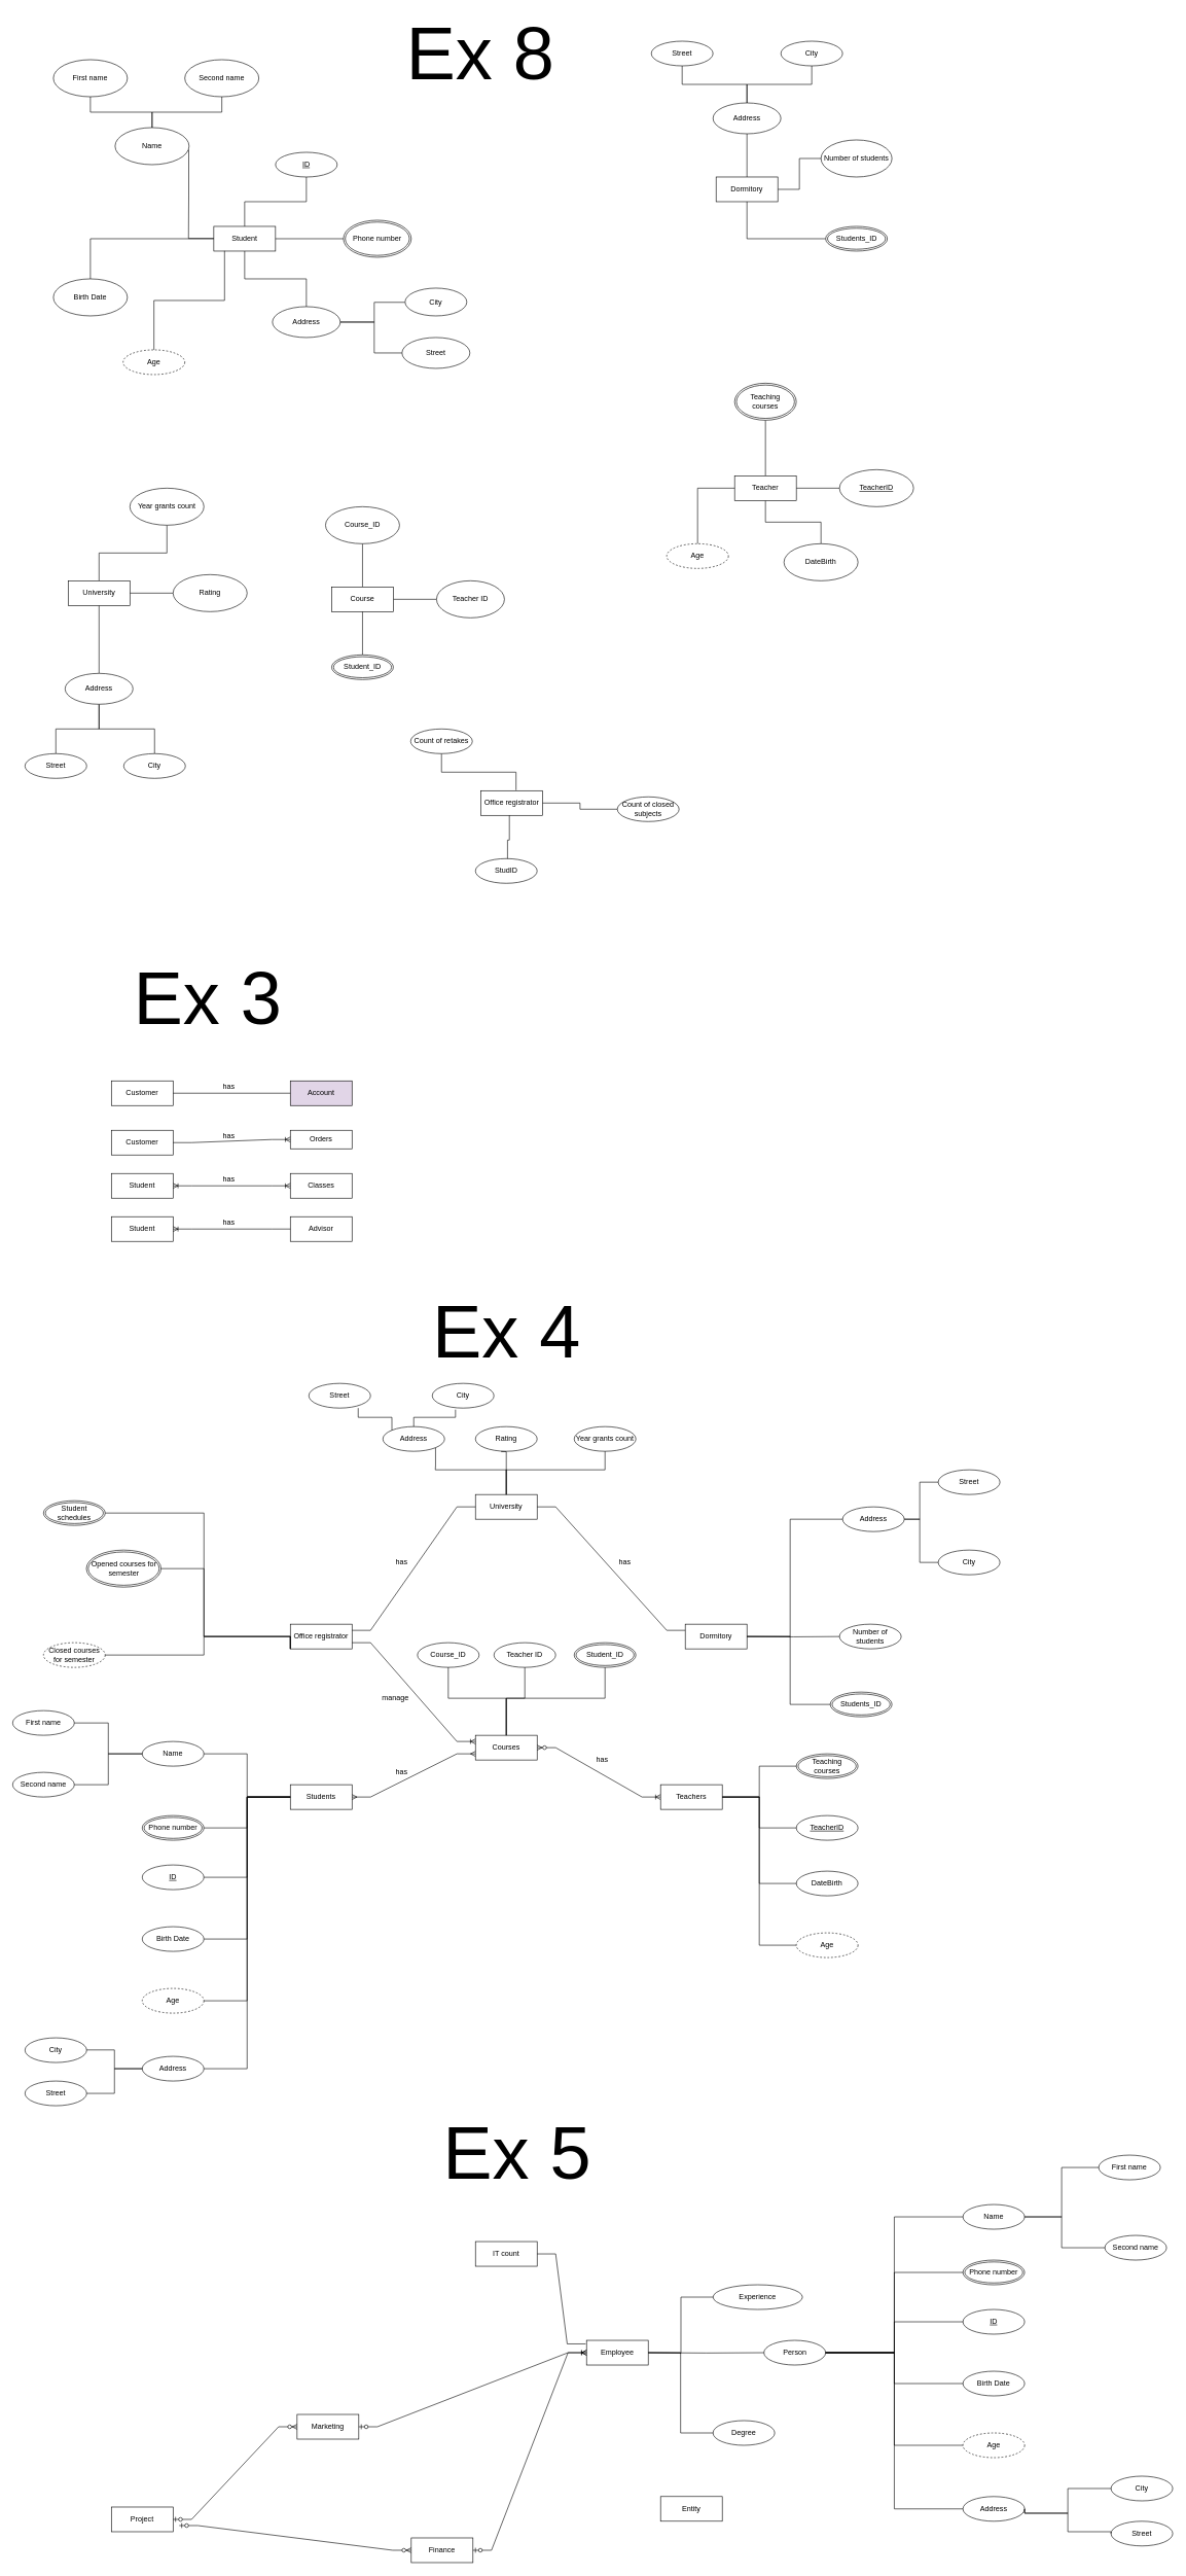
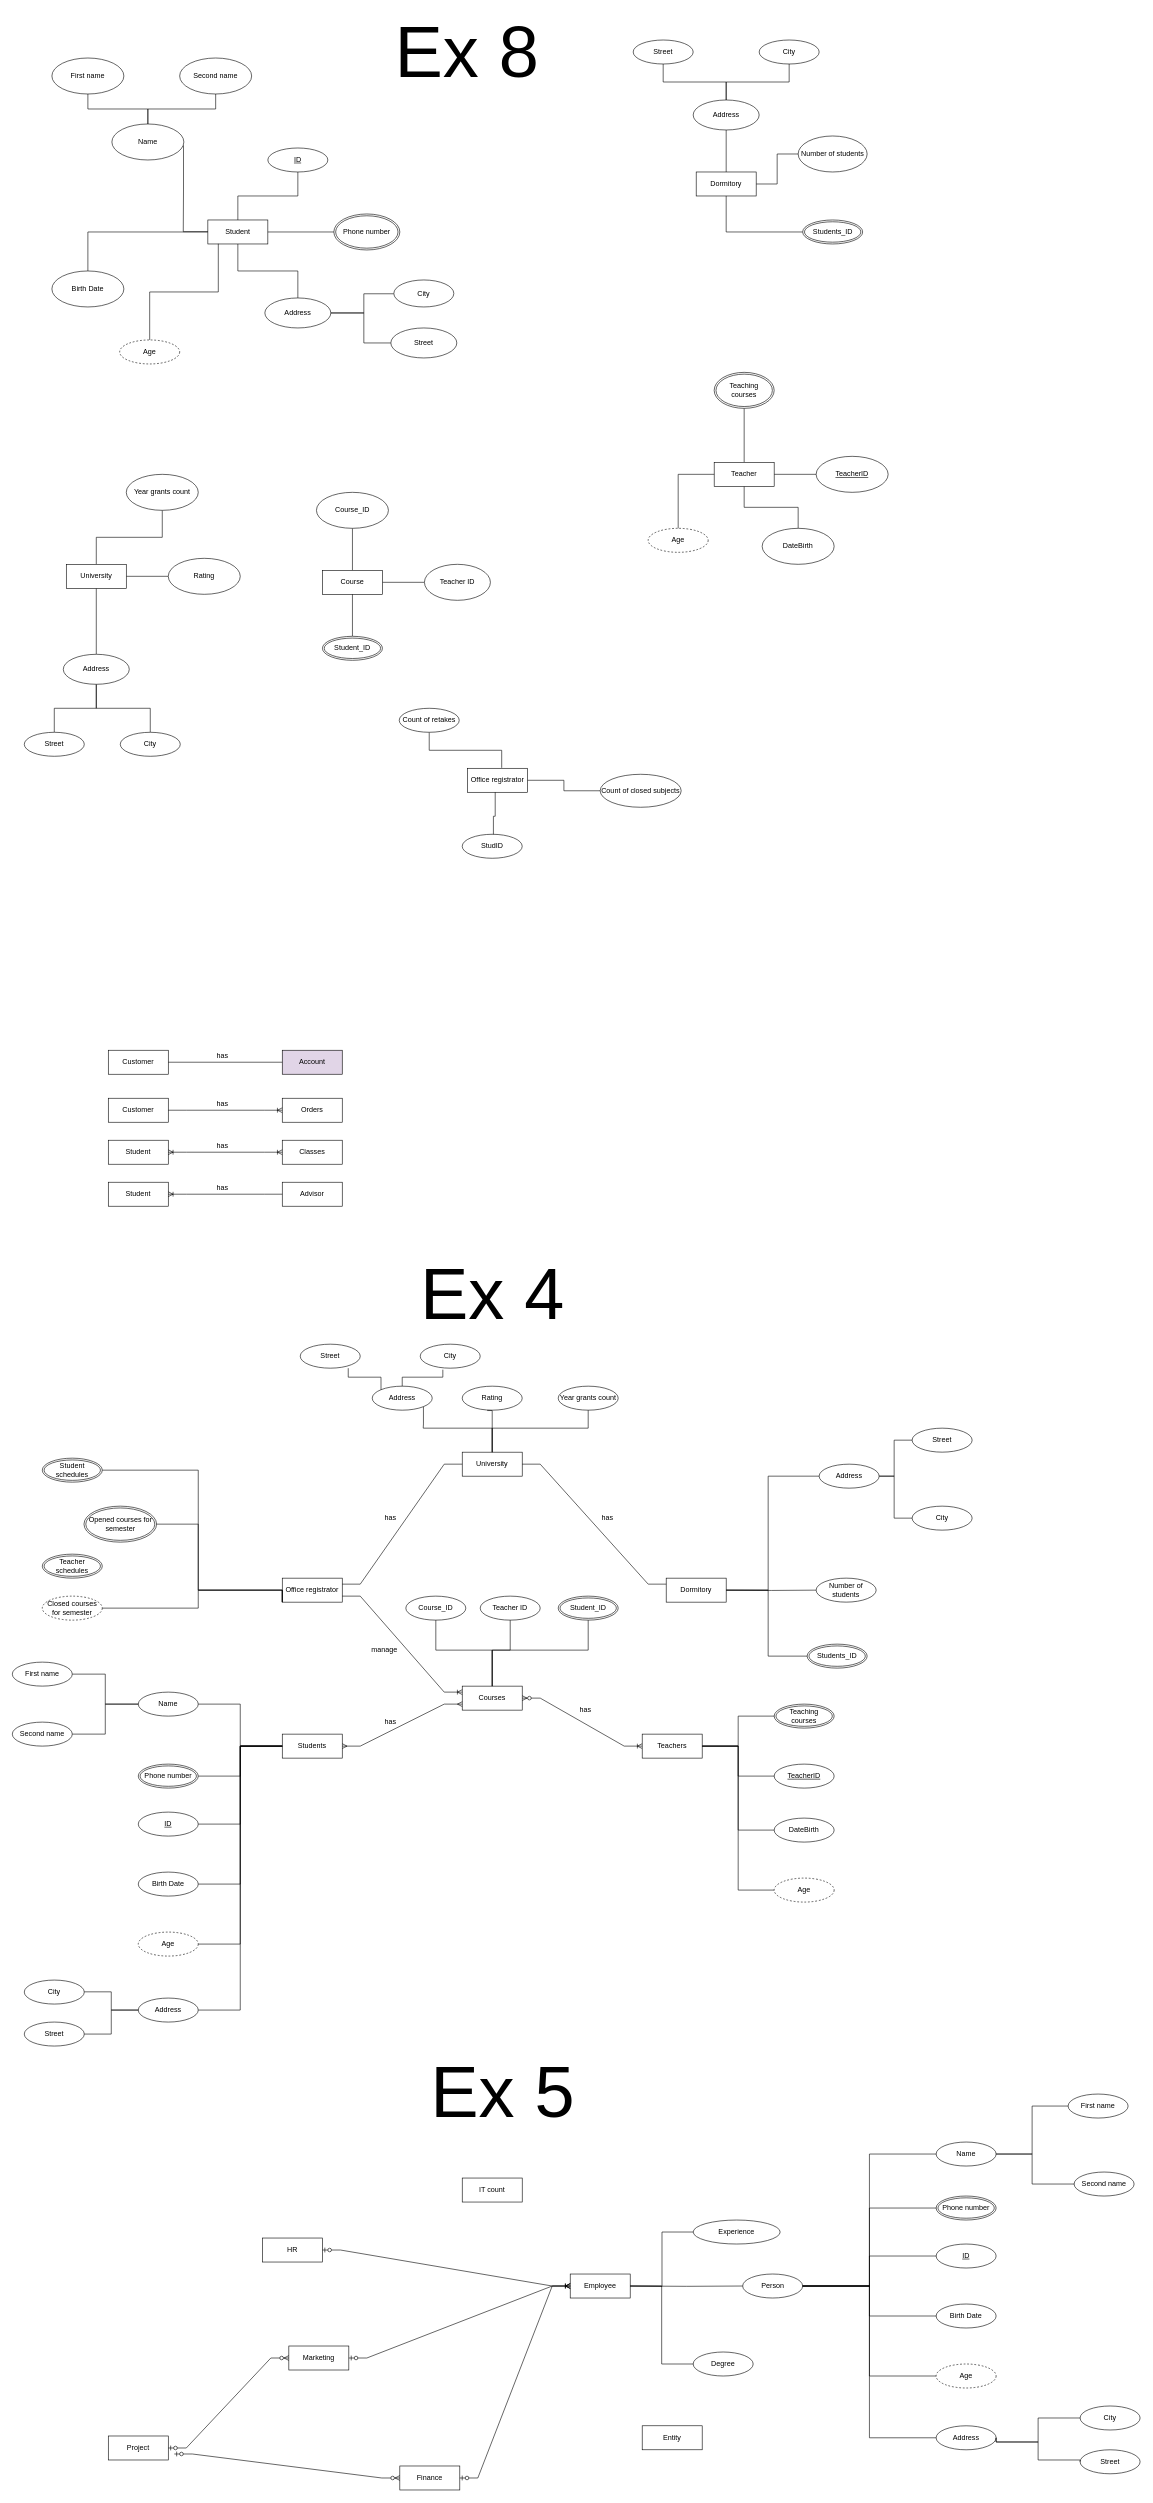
- <mxCell id="202" value="Count of closed subjects" style="ellipse;whiteSpace=wrap;html=1;align=center;" parent="1" vertex="1"><mxGeometry x="1000" y="1290" width="100" height="40" as="geometry" /></mxCell>
+ <mxCell id="202" value="Count of closed subjects" style="ellipse;whiteSpace=wrap;html=1;align=center;" parent="1" vertex="1"><mxGeometry x="1000" y="1290" width="135" height="55" as="geometry" /></mxCell>
- <mxCell id="66" value="Ex 3" style="text;html=1;align=center;verticalAlign=middle;resizable=0;points=[];autosize=1;strokeColor=none;fillColor=none;fontSize=120;" parent="1" vertex="1"><mxGeometry x="206" y="1540" width="260" height="150" as="geometry" /></mxCell>
- <mxCell id="70" value="Orders" style="whiteSpace=wrap;html=1;align=center;fontSize=12;" parent="1" vertex="1"><mxGeometry x="470" y="1830" width="100" height="30" as="geometry" /></mxCell>
+ <mxCell id="70" value="Orders" style="whiteSpace=wrap;html=1;align=center;fontSize=12;" parent="1" vertex="1"><mxGeometry x="470" y="1830" width="100" height="40" as="geometry" /></mxCell>
+ <mxCell id="91" value="Teacher schedules" style="ellipse;shape=doubleEllipse;margin=3;whiteSpace=wrap;html=1;align=center;" parent="1" vertex="1"><mxGeometry x="70" y="2590" width="100" height="40" as="geometry" /></mxCell>
- <mxCell id="151" value="" style="edgeStyle=entityRelationEdgeStyle;fontSize=12;html=1;endArrow=none;startArrow=none;rounded=0;entryX=-0.013;entryY=0.144;entryDx=0;entryDy=0;exitX=1;exitY=0.5;exitDx=0;exitDy=0;endFill=0;startFill=0;entryPerimeter=0;" parent="1" source="149" target="150" edge="1"><mxGeometry width="100" height="100" relative="1" as="geometry"><mxPoint x="810" y="3730" as="sourcePoint" /><mxPoint x="850" y="3700" as="targetPoint" /></mxGeometry></mxCell>
+ <mxCell id="181" value="HR" style="whiteSpace=wrap;html=1;align=center;" parent="1" vertex="1"><mxGeometry x="437" y="3730" width="100" height="40" as="geometry" /></mxCell>
+ <mxCell id="185" value="" style="edgeStyle=entityRelationEdgeStyle;fontSize=12;html=1;endArrow=ERoneToMany;startArrow=ERzeroToOne;rounded=0;exitX=1;exitY=0.5;exitDx=0;exitDy=0;entryX=0;entryY=0.5;entryDx=0;entryDy=0;" parent="1" source="181" target="150" edge="1"><mxGeometry width="100" height="100" relative="1" as="geometry"><mxPoint x="576" y="3940" as="sourcePoint" /><mxPoint x="960" y="3820" as="targetPoint" /></mxGeometry></mxCell>
